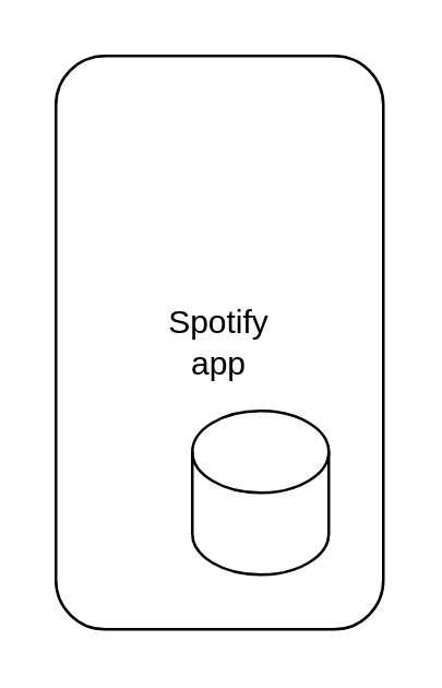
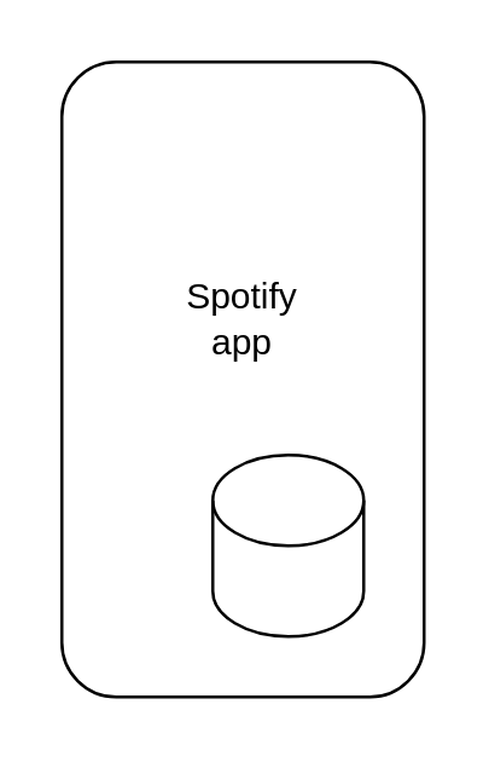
- <mxCell id="3" value="Spotify app" style="text;html=1;align=center;verticalAlign=middle;whiteSpace=wrap;rounded=0;" vertex="1" parent="1"><mxGeometry x="50" y="110" width="60" height="30" as="geometry" /></mxCell>
+ <mxCell id="3" value="Spotify app" style="text;html=1;align=center;verticalAlign=middle;whiteSpace=wrap;rounded=0;" vertex="1" parent="1"><mxGeometry x="50" y="90" width="60" height="30" as="geometry" /></mxCell>
